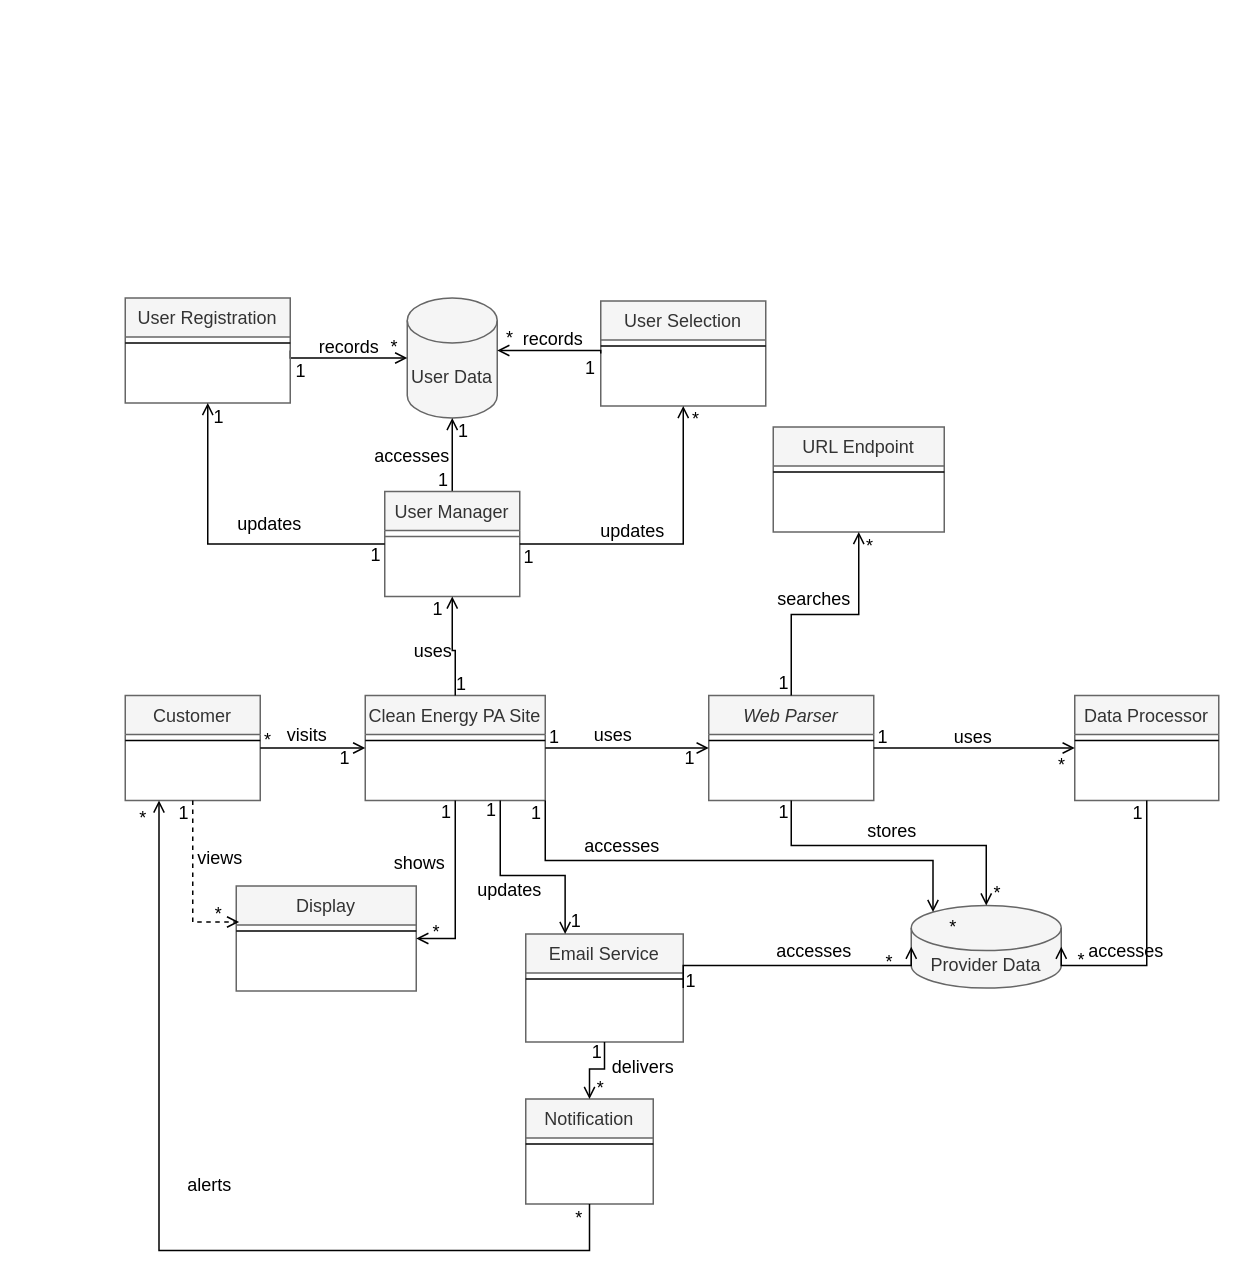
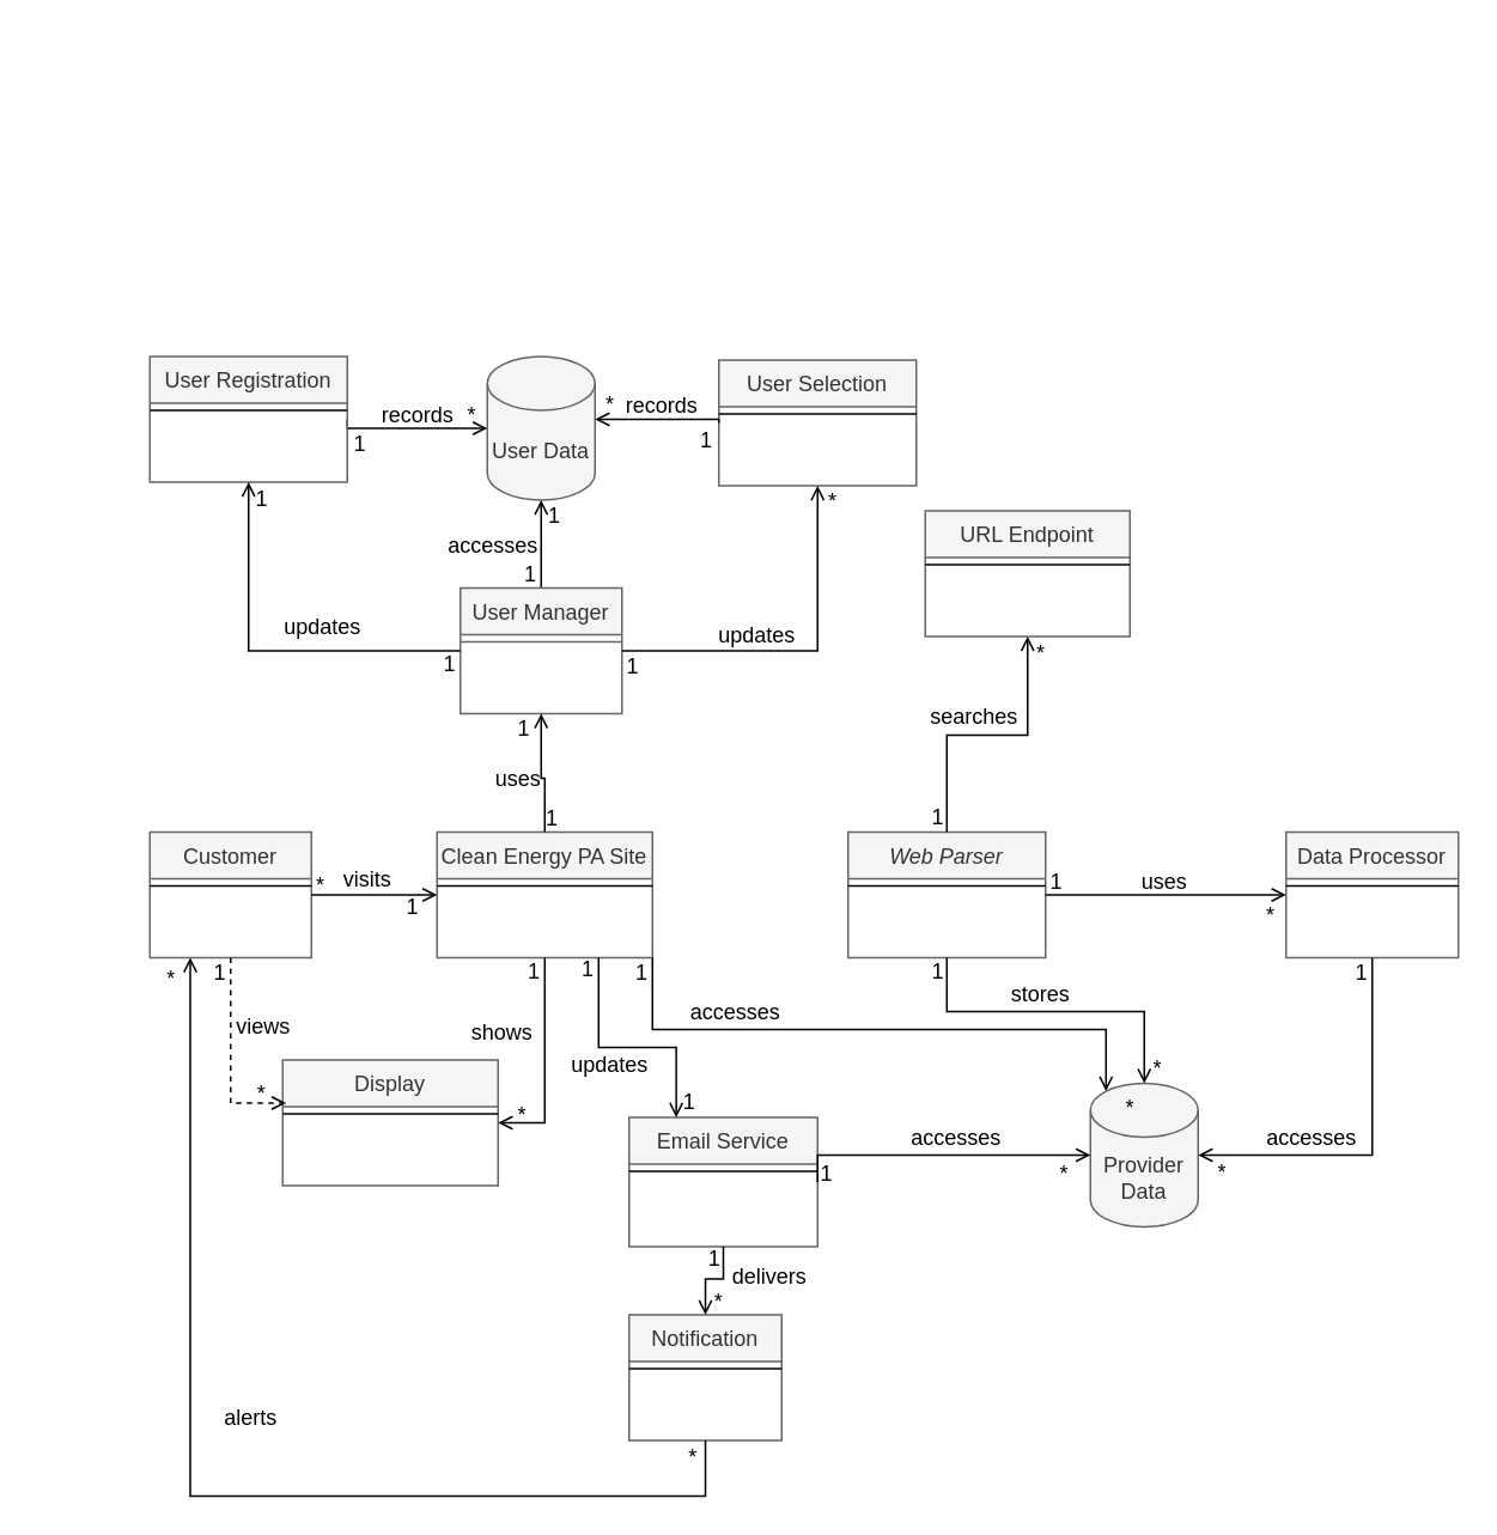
- <mxCell id="22" value="" style="endArrow=open;shadow=0;strokeWidth=1;rounded=0;endFill=1;edgeStyle=elbowEdgeStyle;elbow=vertical;exitX=1;exitY=0.5;exitDx=0;exitDy=0;entryX=0;entryY=0.5;entryDx=0;entryDy=0;" parent="1" source="14" target="2" edge="1"><mxGeometry x="0.5" y="41" relative="1" as="geometry"><mxPoint x="592" y="508.286" as="sourcePoint" /><mxPoint x="462" y="493" as="targetPoint" /><mxPoint x="-40" y="32" as="offset" /></mxGeometry></mxCell>
- <mxCell id="23" value="1" style="resizable=0;align=left;verticalAlign=bottom;labelBackgroundColor=none;fontSize=12;" parent="22" connectable="0" vertex="1"><mxGeometry x="-1" relative="1" as="geometry"><mxPoint x="1" y="1" as="offset" /></mxGeometry></mxCell>
- <mxCell id="24" value="1" style="resizable=0;align=right;verticalAlign=bottom;labelBackgroundColor=none;fontSize=12;" parent="22" connectable="0" vertex="1"><mxGeometry x="1" relative="1" as="geometry"><mxPoint x="-8" y="15" as="offset" /></mxGeometry></mxCell>
- <mxCell id="25" value="uses" style="text;html=1;resizable=0;points=[];;align=center;verticalAlign=middle;labelBackgroundColor=none;rounded=0;shadow=0;strokeWidth=1;fontSize=12;" parent="22" connectable="0" vertex="1"><mxGeometry x="0.5" y="49" relative="1" as="geometry"><mxPoint x="-38" y="40" as="offset" /></mxGeometry></mxCell>
- <mxCell id="11" value="Provider Data" style="shape=cylinder3;whiteSpace=wrap;html=1;boundedLbl=1;backgroundOutline=1;size=15;fillColor=#f5f5f5;fontColor=#333333;strokeColor=#666666;" parent="1" vertex="1"><mxGeometry x="607" y="603" width="100" height="55" as="geometry" /></mxCell>
+ <mxCell id="11" value="Provider Data" style="shape=cylinder3;whiteSpace=wrap;html=1;boundedLbl=1;backgroundOutline=1;size=15;fillColor=#f5f5f5;fontColor=#333333;strokeColor=#666666;" parent="1" vertex="1"><mxGeometry x="607" y="603" width="60" height="80" as="geometry" /></mxCell>
